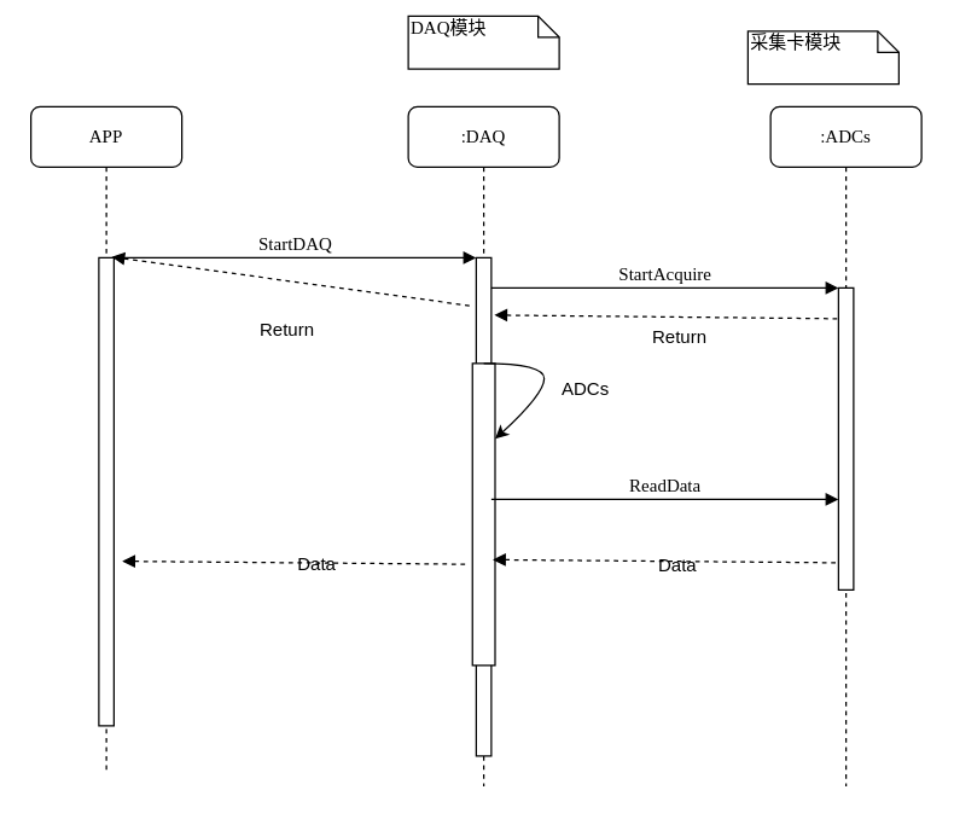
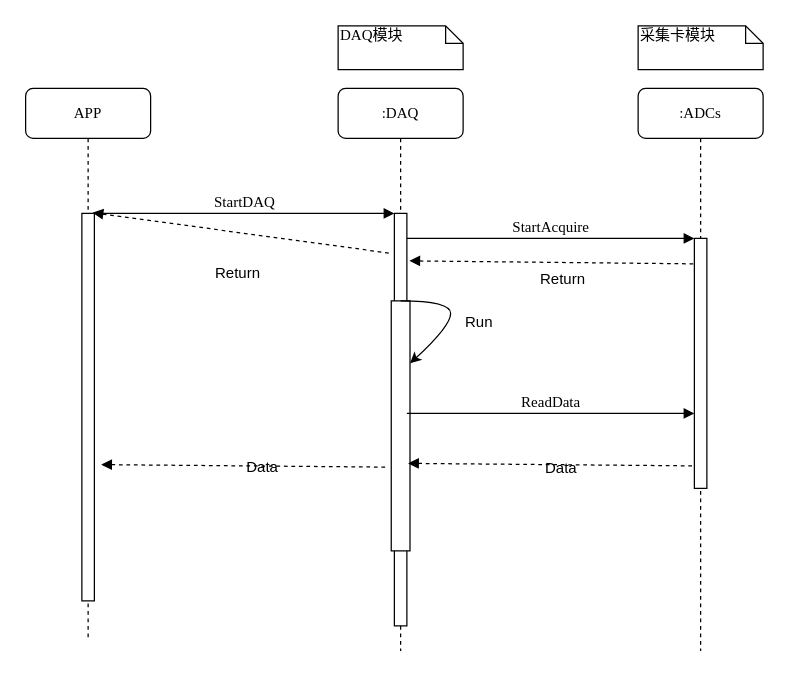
- <mxCell id="11" value="DAQ模块" style="shape=note;whiteSpace=wrap;html=1;size=14;verticalAlign=top;align=left;spacingTop=-6;rounded=0;shadow=0;comic=0;labelBackgroundColor=none;strokeColor=#000000;strokeWidth=1;fillColor=#FFFFFF;fontFamily=Verdana;fontSize=12;fontColor=#000000;" parent="1" vertex="1"><mxGeometry x="270" y="10" width="100" height="35" as="geometry" /></mxCell>
+ <mxCell id="11" value="DAQ模块" style="shape=note;whiteSpace=wrap;html=1;size=14;verticalAlign=top;align=left;spacingTop=-6;rounded=0;shadow=0;comic=0;labelBackgroundColor=none;strokeColor=#000000;strokeWidth=1;fillColor=#FFFFFF;fontFamily=Verdana;fontSize=12;fontColor=#000000;" parent="1" vertex="1"><mxGeometry x="270" y="20" width="100" height="35" as="geometry" /></mxCell>
- <mxCell id="12" value="采集卡模块" style="shape=note;whiteSpace=wrap;html=1;size=14;verticalAlign=top;align=left;spacingTop=-6;rounded=0;shadow=0;comic=0;labelBackgroundColor=none;strokeColor=#000000;strokeWidth=1;fillColor=#FFFFFF;fontFamily=Verdana;fontSize=12;fontColor=#000000;" parent="1" vertex="1"><mxGeometry x="495" y="20" width="100" height="35" as="geometry" /></mxCell>
+ <mxCell id="12" value="采集卡模块" style="shape=note;whiteSpace=wrap;html=1;size=14;verticalAlign=top;align=left;spacingTop=-6;rounded=0;shadow=0;comic=0;labelBackgroundColor=none;strokeColor=#000000;strokeWidth=1;fillColor=#FFFFFF;fontFamily=Verdana;fontSize=12;fontColor=#000000;" parent="1" vertex="1"><mxGeometry x="510" y="20" width="100" height="35" as="geometry" /></mxCell>
- <mxCell id="15" value="ADCs&lt;br&gt;" style="text;html=1;resizable=0;points=[];autosize=1;align=left;verticalAlign=top;spacingTop=-4;" vertex="1" parent="1"><mxGeometry x="370" y="247" width="40" height="10" as="geometry" /></mxCell>
+ <mxCell id="15" value="Run&lt;br&gt;" style="text;html=1;resizable=0;points=[];autosize=1;align=left;verticalAlign=top;spacingTop=-4;" vertex="1" parent="1"><mxGeometry x="370" y="247" width="40" height="10" as="geometry" /></mxCell>
